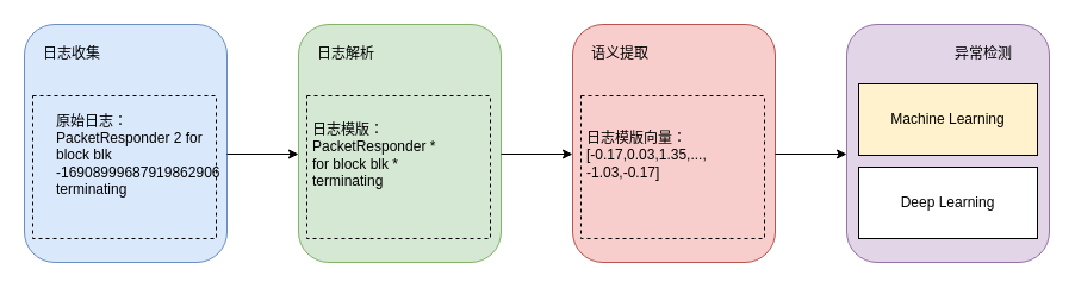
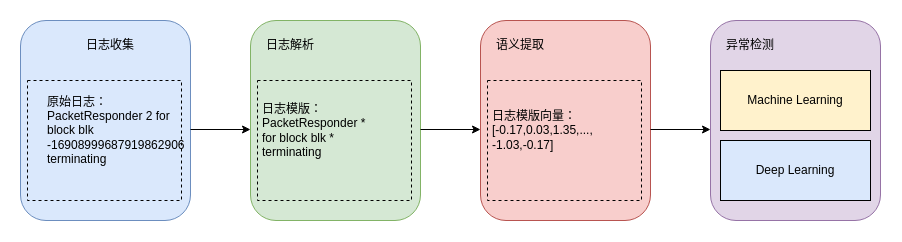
- <mxCell id="3" value="日志收集" style="text;html=1;align=center;verticalAlign=middle;whiteSpace=wrap;rounded=0;" vertex="1" parent="1"><mxGeometry x="30" y="30" width="60" height="30" as="geometry" /></mxCell>
+ <mxCell id="3" value="日志收集" style="text;html=1;align=center;verticalAlign=middle;whiteSpace=wrap;rounded=0;" vertex="1" parent="1"><mxGeometry x="80" y="30" width="60" height="30" as="geometry" /></mxCell>
- <mxCell id="15" value="异常检测" style="text;html=1;align=center;verticalAlign=middle;whiteSpace=wrap;rounded=0;" vertex="1" parent="1"><mxGeometry x="795" y="30" width="60" height="30" as="geometry" /></mxCell>
+ <mxCell id="15" value="异常检测" style="text;html=1;align=center;verticalAlign=middle;whiteSpace=wrap;rounded=0;" vertex="1" parent="1"><mxGeometry x="720" y="30" width="60" height="30" as="geometry" /></mxCell>
- <mxCell id="17" value="Deep Learning" style="rounded=0;whiteSpace=wrap;html=1;" vertex="1" parent="1"><mxGeometry x="720" y="140" width="150" height="60" as="geometry" /></mxCell>
+ <mxCell id="17" value="Deep Learning" style="rounded=0;whiteSpace=wrap;html=1;fillColor=#dae8fc;" vertex="1" parent="1"><mxGeometry x="720" y="140" width="150" height="60" as="geometry" /></mxCell>
